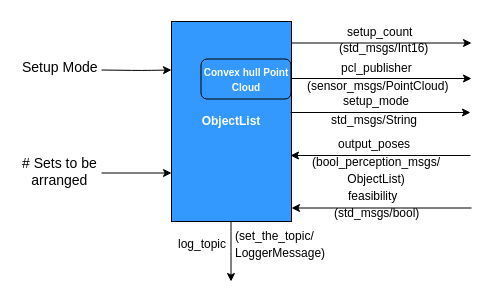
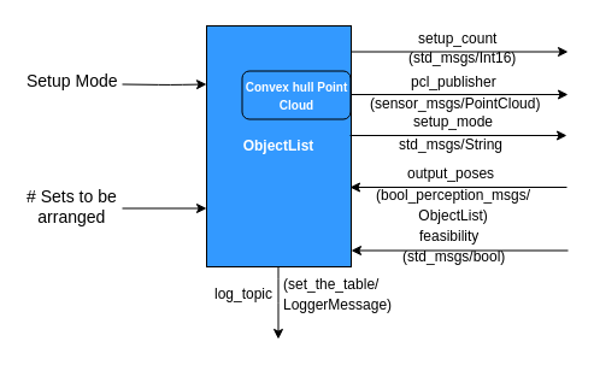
- <mxCell id="13" value="&lt;div&gt;&lt;font style=&quot;font-size: 12px&quot;&gt;(set_the_topic/&lt;/font&gt;&lt;/div&gt;&lt;div&gt;&lt;font style=&quot;font-size: 12px&quot;&gt;LoggerMessage)&lt;/font&gt;&lt;/div&gt;" style="text;html=1;resizable=0;points=[];autosize=1;align=left;verticalAlign=top;spacingTop=-4;fontSize=14;" parent="1" vertex="1"><mxGeometry x="232.5" y="224" width="110" height="40" as="geometry" /></mxCell>
+ <mxCell id="13" value="&lt;div&gt;&lt;font style=&quot;font-size: 12px&quot;&gt;(set_the_table/&lt;/font&gt;&lt;/div&gt;&lt;div&gt;&lt;font style=&quot;font-size: 12px&quot;&gt;LoggerMessage)&lt;/font&gt;&lt;/div&gt;" style="text;html=1;resizable=0;points=[];autosize=1;align=left;verticalAlign=top;spacingTop=-4;fontSize=14;" parent="1" vertex="1"><mxGeometry x="232.5" y="224" width="110" height="40" as="geometry" /></mxCell>
